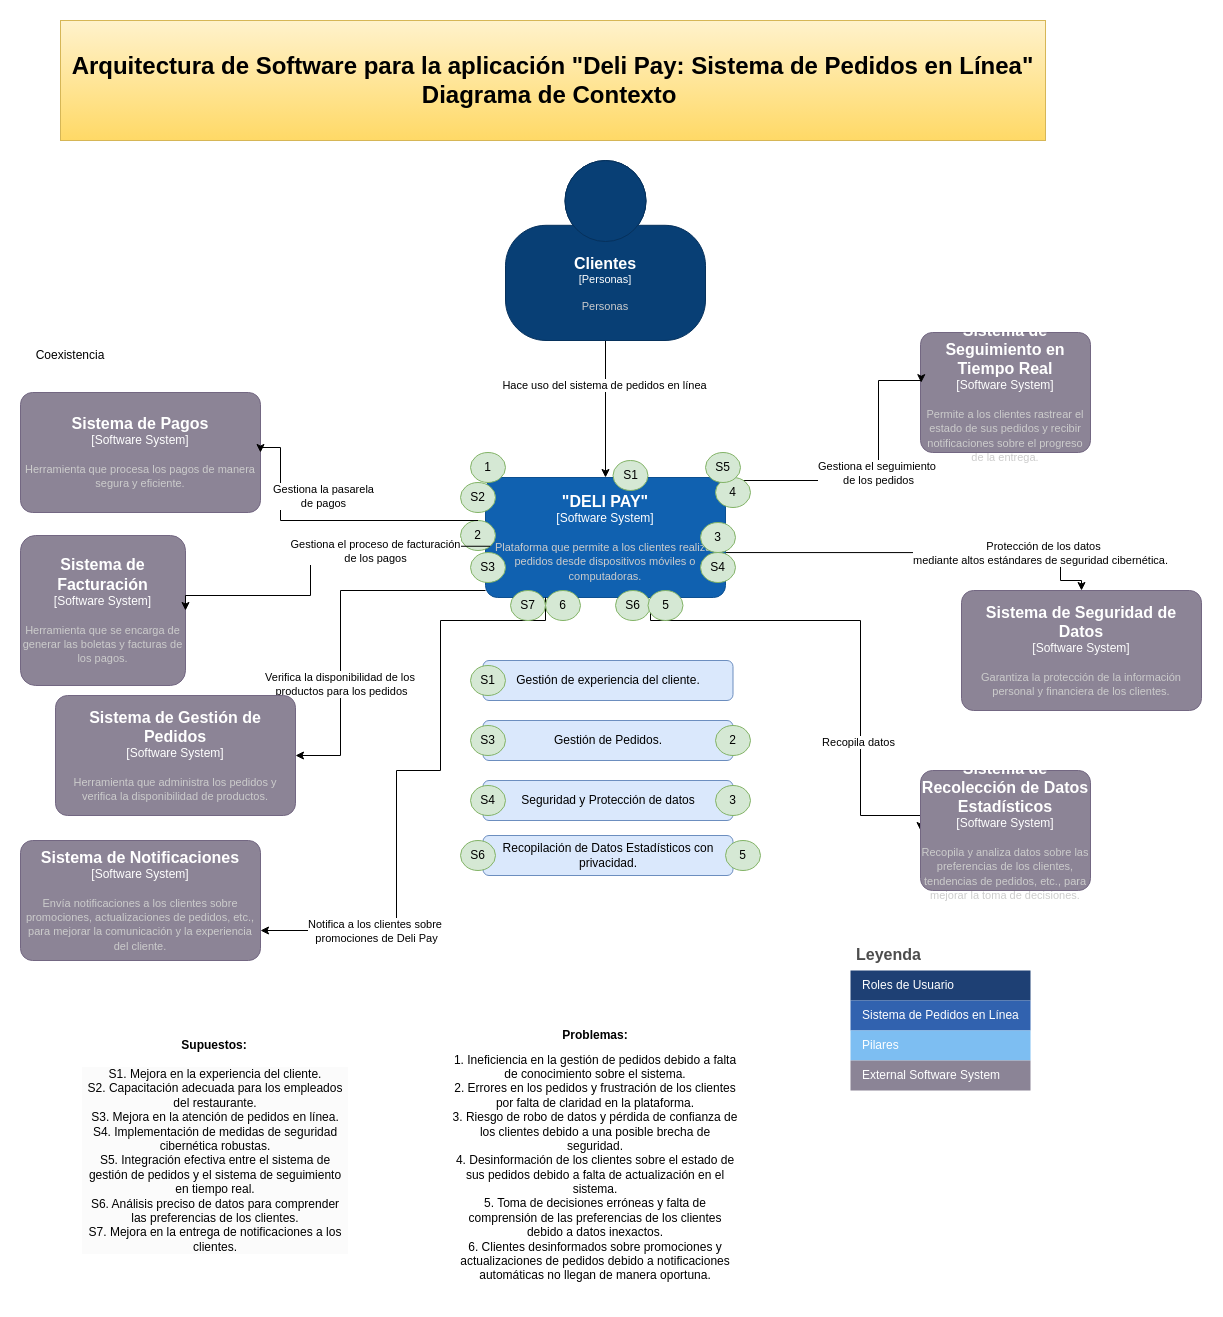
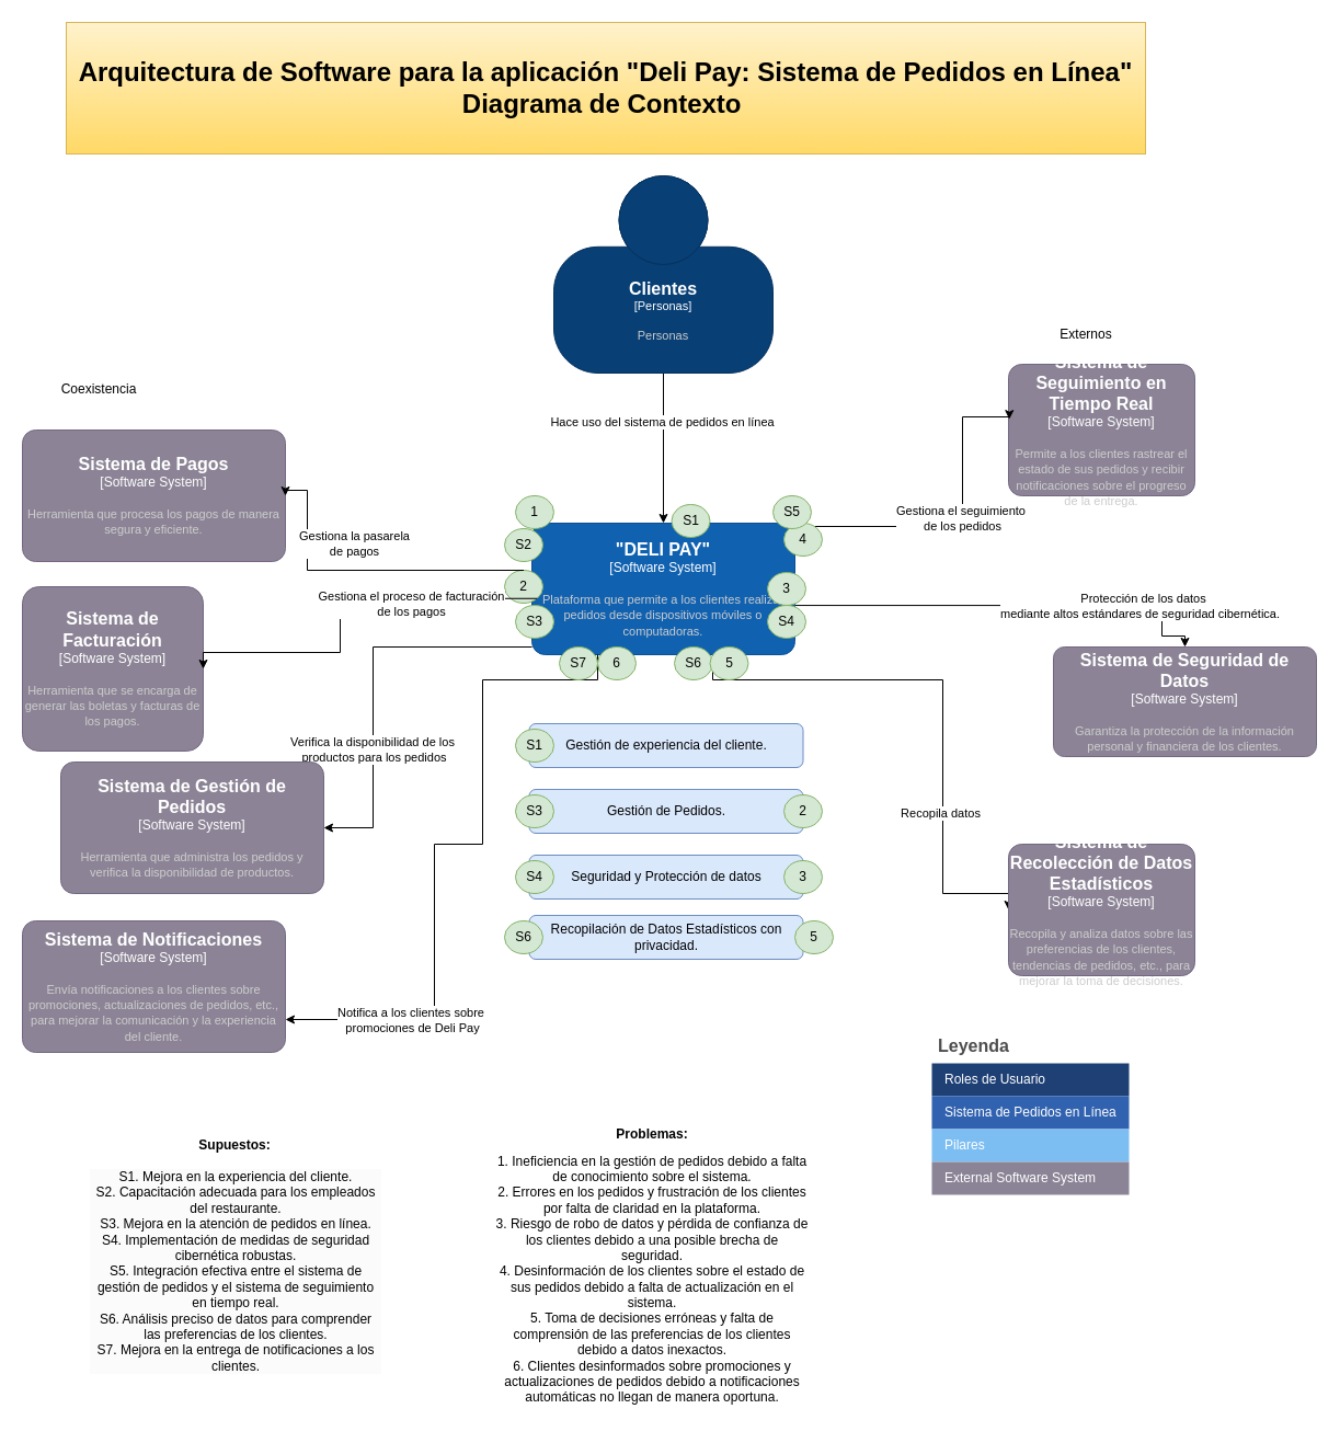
+ <mxCell id="45" value="Externos" style="text;html=1;strokeColor=none;fillColor=none;align=center;verticalAlign=middle;whiteSpace=wrap;rounded=0;" vertex="1" parent="1"><mxGeometry x="961" y="290" width="60" height="30" as="geometry" /></mxCell>
- <mxCell id="43" value="Coexistencia" style="text;html=1;strokeColor=none;fillColor=none;align=center;verticalAlign=middle;whiteSpace=wrap;rounded=0;" vertex="1" parent="1"><mxGeometry x="40" y="340" width="60" height="30" as="geometry" /></mxCell>
+ <mxCell id="43" value="Coexistencia" style="text;html=1;strokeColor=none;fillColor=none;align=center;verticalAlign=middle;whiteSpace=wrap;rounded=0;" vertex="1" parent="1"><mxGeometry x="60" y="340" width="60" height="30" as="geometry" /></mxCell>
- <mxCell id="47" value="&lt;font style=&quot;font-size: 16px&quot;&gt;&lt;b&gt;Sistema de Seguridad de Datos&lt;/b&gt;&lt;/font&gt;&lt;div&gt;[Software System]&lt;/div&gt;&lt;br&gt;&lt;div&gt;&lt;font style=&quot;font-size: 11px&quot;&gt;&lt;font color=&quot;#cccccc&quot;&gt;Garantiza la protección de la información personal y financiera de los clientes.&lt;/font&gt;&lt;/div&gt;" style="rounded=1;whiteSpace=wrap;html=1;labelBackgroundColor=none;fillColor=#8C8496;fontColor=#ffffff;align=center;arcSize=10;strokeColor=#736782;metaEdit=1;resizable=0;points=[[0.25,0,0],[0.5,0,0],[0.75,0,0],[1,0.25,0],[1,0.5,0],[1,0.75,0],[0.75,1,0],[0.5,1,0],[0.25,1,0],[0,0.75,0],[0,0.5,0],[0,0.25,0]];" vertex="1" parent="1"><mxGeometry x="961" y="590" width="240" height="120" as="geometry" /></mxCell>
+ <mxCell id="47" value="&lt;font style=&quot;font-size: 16px&quot;&gt;&lt;b&gt;Sistema de Seguridad de Datos&lt;/b&gt;&lt;/font&gt;&lt;div&gt;[Software System]&lt;/div&gt;&lt;br&gt;&lt;div&gt;&lt;font style=&quot;font-size: 11px&quot;&gt;&lt;font color=&quot;#cccccc&quot;&gt;Garantiza la protección de la información personal y financiera de los clientes.&lt;/font&gt;&lt;/div&gt;" style="rounded=1;whiteSpace=wrap;html=1;labelBackgroundColor=none;fillColor=#8C8496;fontColor=#ffffff;align=center;arcSize=10;strokeColor=#736782;metaEdit=1;resizable=0;points=[[0.25,0,0],[0.5,0,0],[0.75,0,0],[1,0.25,0],[1,0.5,0],[1,0.75,0],[0.75,1,0],[0.5,1,0],[0.25,1,0],[0,0.75,0],[0,0.5,0],[0,0.25,0]];" vertex="1" parent="1"><mxGeometry x="961" y="590" width="240" height="100" as="geometry" /></mxCell>
